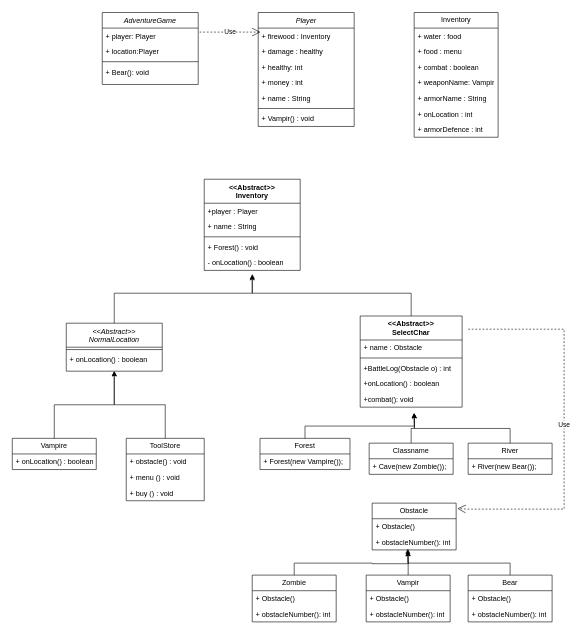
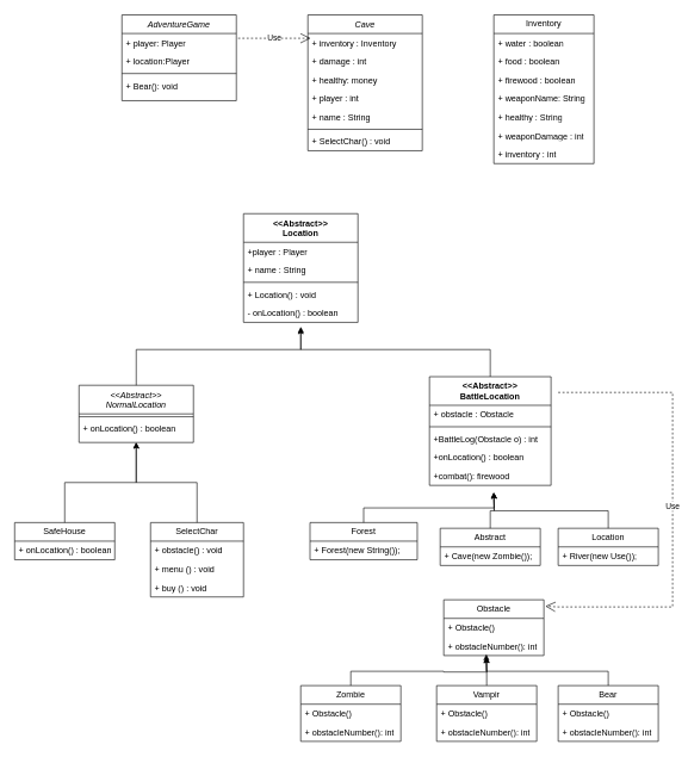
- <mxCell id="7" value="Player" style="swimlane;fontStyle=2;align=center;verticalAlign=top;childLayout=stackLayout;horizontal=1;startSize=26;horizontalStack=0;resizeParent=1;resizeLast=0;collapsible=1;marginBottom=0;rounded=0;shadow=0;strokeWidth=1;" vertex="1" parent="1"><mxGeometry x="430" y="20" width="160" height="190" as="geometry"><mxRectangle x="230" y="140" width="160" height="26" as="alternateBounds" /></mxGeometry></mxCell>
+ <mxCell id="7" value="Cave" style="swimlane;fontStyle=2;align=center;verticalAlign=top;childLayout=stackLayout;horizontal=1;startSize=26;horizontalStack=0;resizeParent=1;resizeLast=0;collapsible=1;marginBottom=0;rounded=0;shadow=0;strokeWidth=1;" vertex="1" parent="1"><mxGeometry x="430" y="20" width="160" height="190" as="geometry"><mxRectangle x="230" y="140" width="160" height="26" as="alternateBounds" /></mxGeometry></mxCell>
- <mxCell id="8" value="+ firewood : Inventory" style="text;align=left;verticalAlign=top;spacingLeft=4;spacingRight=4;overflow=hidden;rotatable=0;points=[[0,0.5],[1,0.5]];portConstraint=eastwest;rounded=0;shadow=0;html=0;" vertex="1" parent="7"><mxGeometry y="26" width="160" height="26" as="geometry" /></mxCell>
+ <mxCell id="8" value="+ inventory : Inventory" style="text;align=left;verticalAlign=top;spacingLeft=4;spacingRight=4;overflow=hidden;rotatable=0;points=[[0,0.5],[1,0.5]];portConstraint=eastwest;rounded=0;shadow=0;html=0;" vertex="1" parent="7"><mxGeometry y="26" width="160" height="26" as="geometry" /></mxCell>
- <mxCell id="16" value="+ water : food" style="text;strokeColor=none;fillColor=none;align=left;verticalAlign=top;spacingLeft=4;spacingRight=4;overflow=hidden;rotatable=0;points=[[0,0.5],[1,0.5]];portConstraint=eastwest;whiteSpace=wrap;html=1;" vertex="1" parent="15"><mxGeometry y="26" width="140" height="26" as="geometry" /></mxCell>
+ <mxCell id="16" value="+ water : boolean" style="text;strokeColor=none;fillColor=none;align=left;verticalAlign=top;spacingLeft=4;spacingRight=4;overflow=hidden;rotatable=0;points=[[0,0.5],[1,0.5]];portConstraint=eastwest;whiteSpace=wrap;html=1;" vertex="1" parent="15"><mxGeometry y="26" width="140" height="26" as="geometry" /></mxCell>
- <mxCell id="9" value="+ damage : healthy" style="text;align=left;verticalAlign=top;spacingLeft=4;spacingRight=4;overflow=hidden;rotatable=0;points=[[0,0.5],[1,0.5]];portConstraint=eastwest;rounded=0;shadow=0;html=0;" vertex="1" parent="7"><mxGeometry y="52" width="160" height="26" as="geometry" /></mxCell>
+ <mxCell id="9" value="+ damage : int" style="text;align=left;verticalAlign=top;spacingLeft=4;spacingRight=4;overflow=hidden;rotatable=0;points=[[0,0.5],[1,0.5]];portConstraint=eastwest;rounded=0;shadow=0;html=0;" vertex="1" parent="7"><mxGeometry y="52" width="160" height="26" as="geometry" /></mxCell>
- <mxCell id="17" value="+ food : menu&lt;span style=&quot;white-space: pre;&quot;&gt;&#09;&lt;/span&gt;" style="text;strokeColor=none;fillColor=none;align=left;verticalAlign=top;spacingLeft=4;spacingRight=4;overflow=hidden;rotatable=0;points=[[0,0.5],[1,0.5]];portConstraint=eastwest;whiteSpace=wrap;html=1;" vertex="1" parent="15"><mxGeometry y="52" width="140" height="26" as="geometry" /></mxCell>
+ <mxCell id="17" value="+ food : boolean&lt;span style=&quot;white-space: pre;&quot;&gt;&#09;&lt;/span&gt;" style="text;strokeColor=none;fillColor=none;align=left;verticalAlign=top;spacingLeft=4;spacingRight=4;overflow=hidden;rotatable=0;points=[[0,0.5],[1,0.5]];portConstraint=eastwest;whiteSpace=wrap;html=1;" vertex="1" parent="15"><mxGeometry y="52" width="140" height="26" as="geometry" /></mxCell>
- <mxCell id="10" value="+ healthy: int&#10;" style="text;align=left;verticalAlign=top;spacingLeft=4;spacingRight=4;overflow=hidden;rotatable=0;points=[[0,0.5],[1,0.5]];portConstraint=eastwest;rounded=0;shadow=0;html=0;" vertex="1" parent="7"><mxGeometry y="78" width="160" height="26" as="geometry" /></mxCell>
+ <mxCell id="10" value="+ healthy: money&#10;" style="text;align=left;verticalAlign=top;spacingLeft=4;spacingRight=4;overflow=hidden;rotatable=0;points=[[0,0.5],[1,0.5]];portConstraint=eastwest;rounded=0;shadow=0;html=0;" vertex="1" parent="7"><mxGeometry y="78" width="160" height="26" as="geometry" /></mxCell>
- <mxCell id="18" value="+ combat : boolean" style="text;strokeColor=none;fillColor=none;align=left;verticalAlign=top;spacingLeft=4;spacingRight=4;overflow=hidden;rotatable=0;points=[[0,0.5],[1,0.5]];portConstraint=eastwest;whiteSpace=wrap;html=1;" vertex="1" parent="15"><mxGeometry y="78" width="140" height="26" as="geometry" /></mxCell>
+ <mxCell id="18" value="+ firewood : boolean" style="text;strokeColor=none;fillColor=none;align=left;verticalAlign=top;spacingLeft=4;spacingRight=4;overflow=hidden;rotatable=0;points=[[0,0.5],[1,0.5]];portConstraint=eastwest;whiteSpace=wrap;html=1;" vertex="1" parent="15"><mxGeometry y="78" width="140" height="26" as="geometry" /></mxCell>
- <mxCell id="11" value="+ money : int" style="text;align=left;verticalAlign=top;spacingLeft=4;spacingRight=4;overflow=hidden;rotatable=0;points=[[0,0.5],[1,0.5]];portConstraint=eastwest;rounded=0;shadow=0;html=0;" vertex="1" parent="7"><mxGeometry y="104" width="160" height="26" as="geometry" /></mxCell>
+ <mxCell id="11" value="+ player : int" style="text;align=left;verticalAlign=top;spacingLeft=4;spacingRight=4;overflow=hidden;rotatable=0;points=[[0,0.5],[1,0.5]];portConstraint=eastwest;rounded=0;shadow=0;html=0;" vertex="1" parent="7"><mxGeometry y="104" width="160" height="26" as="geometry" /></mxCell>
- <mxCell id="19" value="+ weaponName: Vampir" style="text;strokeColor=none;fillColor=none;align=left;verticalAlign=top;spacingLeft=4;spacingRight=4;overflow=hidden;rotatable=0;points=[[0,0.5],[1,0.5]];portConstraint=eastwest;whiteSpace=wrap;html=1;" vertex="1" parent="15"><mxGeometry y="104" width="140" height="26" as="geometry" /></mxCell>
+ <mxCell id="19" value="+ weaponName: String" style="text;strokeColor=none;fillColor=none;align=left;verticalAlign=top;spacingLeft=4;spacingRight=4;overflow=hidden;rotatable=0;points=[[0,0.5],[1,0.5]];portConstraint=eastwest;whiteSpace=wrap;html=1;" vertex="1" parent="15"><mxGeometry y="104" width="140" height="26" as="geometry" /></mxCell>
- <mxCell id="20" value="+ armorName : String" style="text;strokeColor=none;fillColor=none;align=left;verticalAlign=top;spacingLeft=4;spacingRight=4;overflow=hidden;rotatable=0;points=[[0,0.5],[1,0.5]];portConstraint=eastwest;whiteSpace=wrap;html=1;" vertex="1" parent="15"><mxGeometry y="130" width="140" height="26" as="geometry" /></mxCell>
+ <mxCell id="20" value="+ healthy : String" style="text;strokeColor=none;fillColor=none;align=left;verticalAlign=top;spacingLeft=4;spacingRight=4;overflow=hidden;rotatable=0;points=[[0,0.5],[1,0.5]];portConstraint=eastwest;whiteSpace=wrap;html=1;" vertex="1" parent="15"><mxGeometry y="130" width="140" height="26" as="geometry" /></mxCell>
- <mxCell id="21" value="+ onLocation : int" style="text;strokeColor=none;fillColor=none;align=left;verticalAlign=top;spacingLeft=4;spacingRight=4;overflow=hidden;rotatable=0;points=[[0,0.5],[1,0.5]];portConstraint=eastwest;whiteSpace=wrap;html=1;" vertex="1" parent="15"><mxGeometry y="156" width="140" height="26" as="geometry" /></mxCell>
+ <mxCell id="21" value="+ weaponDamage : int" style="text;strokeColor=none;fillColor=none;align=left;verticalAlign=top;spacingLeft=4;spacingRight=4;overflow=hidden;rotatable=0;points=[[0,0.5],[1,0.5]];portConstraint=eastwest;whiteSpace=wrap;html=1;" vertex="1" parent="15"><mxGeometry y="156" width="140" height="26" as="geometry" /></mxCell>
- <mxCell id="14" value="+ Vampir() : void" style="text;align=left;verticalAlign=top;spacingLeft=4;spacingRight=4;overflow=hidden;rotatable=0;points=[[0,0.5],[1,0.5]];portConstraint=eastwest;" vertex="1" parent="7"><mxGeometry y="164" width="160" height="26" as="geometry" /></mxCell>
+ <mxCell id="14" value="+ SelectChar() : void" style="text;align=left;verticalAlign=top;spacingLeft=4;spacingRight=4;overflow=hidden;rotatable=0;points=[[0,0.5],[1,0.5]];portConstraint=eastwest;" vertex="1" parent="7"><mxGeometry y="164" width="160" height="26" as="geometry" /></mxCell>
- <mxCell id="22" value="+ armorDefence : int" style="text;strokeColor=none;fillColor=none;align=left;verticalAlign=top;spacingLeft=4;spacingRight=4;overflow=hidden;rotatable=0;points=[[0,0.5],[1,0.5]];portConstraint=eastwest;whiteSpace=wrap;html=1;" vertex="1" parent="15"><mxGeometry y="182" width="140" height="26" as="geometry" /></mxCell>
+ <mxCell id="22" value="+ inventory : int" style="text;strokeColor=none;fillColor=none;align=left;verticalAlign=top;spacingLeft=4;spacingRight=4;overflow=hidden;rotatable=0;points=[[0,0.5],[1,0.5]];portConstraint=eastwest;whiteSpace=wrap;html=1;" vertex="1" parent="15"><mxGeometry y="182" width="140" height="26" as="geometry" /></mxCell>
- <mxCell id="23" value="&amp;lt;&amp;lt;Abstract&amp;gt;&amp;gt;&lt;br&gt;Inventory" style="swimlane;fontStyle=1;align=center;verticalAlign=top;childLayout=stackLayout;horizontal=1;startSize=40;horizontalStack=0;resizeParent=1;resizeParentMax=0;resizeLast=0;collapsible=1;marginBottom=0;whiteSpace=wrap;html=1;" vertex="1" parent="1"><mxGeometry x="340" y="298" width="160" height="152" as="geometry" /></mxCell>
+ <mxCell id="23" value="&amp;lt;&amp;lt;Abstract&amp;gt;&amp;gt;&lt;br&gt;Location" style="swimlane;fontStyle=1;align=center;verticalAlign=top;childLayout=stackLayout;horizontal=1;startSize=40;horizontalStack=0;resizeParent=1;resizeParentMax=0;resizeLast=0;collapsible=1;marginBottom=0;whiteSpace=wrap;html=1;" vertex="1" parent="1"><mxGeometry x="340" y="298" width="160" height="152" as="geometry" /></mxCell>
- <mxCell id="27" value="+ Forest() : void" style="text;strokeColor=none;fillColor=none;align=left;verticalAlign=top;spacingLeft=4;spacingRight=4;overflow=hidden;rotatable=0;points=[[0,0.5],[1,0.5]];portConstraint=eastwest;whiteSpace=wrap;html=1;" vertex="1" parent="23"><mxGeometry y="100" width="160" height="26" as="geometry" /></mxCell>
+ <mxCell id="27" value="+ Location() : void" style="text;strokeColor=none;fillColor=none;align=left;verticalAlign=top;spacingLeft=4;spacingRight=4;overflow=hidden;rotatable=0;points=[[0,0.5],[1,0.5]];portConstraint=eastwest;whiteSpace=wrap;html=1;" vertex="1" parent="23"><mxGeometry y="100" width="160" height="26" as="geometry" /></mxCell>
- <mxCell id="41" value="&amp;lt;&amp;lt;Abstract&amp;gt;&amp;gt;&lt;br&gt;SelectChar" style="swimlane;fontStyle=1;align=center;verticalAlign=top;childLayout=stackLayout;horizontal=1;startSize=40;horizontalStack=0;resizeParent=1;resizeParentMax=0;resizeLast=0;collapsible=1;marginBottom=0;whiteSpace=wrap;html=1;" vertex="1" parent="1"><mxGeometry x="600" y="526" width="170" height="152" as="geometry" /></mxCell>
+ <mxCell id="41" value="&amp;lt;&amp;lt;Abstract&amp;gt;&amp;gt;&lt;br&gt;BattleLocation" style="swimlane;fontStyle=1;align=center;verticalAlign=top;childLayout=stackLayout;horizontal=1;startSize=40;horizontalStack=0;resizeParent=1;resizeParentMax=0;resizeLast=0;collapsible=1;marginBottom=0;whiteSpace=wrap;html=1;" vertex="1" parent="1"><mxGeometry x="600" y="526" width="170" height="152" as="geometry" /></mxCell>
- <mxCell id="42" value="+ name : Obstacle" style="text;strokeColor=none;fillColor=none;align=left;verticalAlign=top;spacingLeft=4;spacingRight=4;overflow=hidden;rotatable=0;points=[[0,0.5],[1,0.5]];portConstraint=eastwest;whiteSpace=wrap;html=1;" vertex="1" parent="41"><mxGeometry y="40" width="170" height="26" as="geometry" /></mxCell>
+ <mxCell id="42" value="+ obstacle : Obstacle" style="text;strokeColor=none;fillColor=none;align=left;verticalAlign=top;spacingLeft=4;spacingRight=4;overflow=hidden;rotatable=0;points=[[0,0.5],[1,0.5]];portConstraint=eastwest;whiteSpace=wrap;html=1;" vertex="1" parent="41"><mxGeometry y="40" width="170" height="26" as="geometry" /></mxCell>
- <mxCell id="46" value="+combat(): void" style="text;strokeColor=none;fillColor=none;align=left;verticalAlign=top;spacingLeft=4;spacingRight=4;overflow=hidden;rotatable=0;points=[[0,0.5],[1,0.5]];portConstraint=eastwest;whiteSpace=wrap;html=1;" vertex="1" parent="41"><mxGeometry y="126" width="170" height="26" as="geometry" /></mxCell>
+ <mxCell id="46" value="+combat(): firewood" style="text;strokeColor=none;fillColor=none;align=left;verticalAlign=top;spacingLeft=4;spacingRight=4;overflow=hidden;rotatable=0;points=[[0,0.5],[1,0.5]];portConstraint=eastwest;whiteSpace=wrap;html=1;" vertex="1" parent="41"><mxGeometry y="126" width="170" height="26" as="geometry" /></mxCell>
- <mxCell id="38" value="Vampire" style="swimlane;fontStyle=0;childLayout=stackLayout;horizontal=1;startSize=26;fillColor=none;horizontalStack=0;resizeParent=1;resizeParentMax=0;resizeLast=0;collapsible=1;marginBottom=0;whiteSpace=wrap;html=1;" vertex="1" parent="1"><mxGeometry y="730" width="140" height="52" as="geometry" x="20" /></mxCell>
+ <mxCell id="38" value="SafeHouse" style="swimlane;fontStyle=0;childLayout=stackLayout;horizontal=1;startSize=26;fillColor=none;horizontalStack=0;resizeParent=1;resizeParentMax=0;resizeLast=0;collapsible=1;marginBottom=0;whiteSpace=wrap;html=1;" vertex="1" parent="1"><mxGeometry y="730" width="140" height="52" as="geometry" x="20" /></mxCell>
- <mxCell id="33" value="ToolStore" style="swimlane;fontStyle=0;childLayout=stackLayout;horizontal=1;startSize=26;fillColor=none;horizontalStack=0;resizeParent=1;resizeParentMax=0;resizeLast=0;collapsible=1;marginBottom=0;whiteSpace=wrap;html=1;" vertex="1" parent="1"><mxGeometry x="210" y="730" width="130" height="104" as="geometry" /></mxCell>
+ <mxCell id="33" value="SelectChar" style="swimlane;fontStyle=0;childLayout=stackLayout;horizontal=1;startSize=26;fillColor=none;horizontalStack=0;resizeParent=1;resizeParentMax=0;resizeLast=0;collapsible=1;marginBottom=0;whiteSpace=wrap;html=1;" vertex="1" parent="1"><mxGeometry x="210" y="730" width="130" height="104" as="geometry" /></mxCell>
- <mxCell id="51" value="Classname" style="swimlane;fontStyle=0;childLayout=stackLayout;horizontal=1;startSize=26;fillColor=none;horizontalStack=0;resizeParent=1;resizeParentMax=0;resizeLast=0;collapsible=1;marginBottom=0;whiteSpace=wrap;html=1;" vertex="1" parent="1"><mxGeometry x="615" y="738" width="140" height="52" as="geometry" /></mxCell>
+ <mxCell id="51" value="Abstract" style="swimlane;fontStyle=0;childLayout=stackLayout;horizontal=1;startSize=26;fillColor=none;horizontalStack=0;resizeParent=1;resizeParentMax=0;resizeLast=0;collapsible=1;marginBottom=0;whiteSpace=wrap;html=1;" vertex="1" parent="1"><mxGeometry x="615" y="738" width="140" height="52" as="geometry" /></mxCell>
- <mxCell id="54" value="River" style="swimlane;fontStyle=0;childLayout=stackLayout;horizontal=1;startSize=26;fillColor=none;horizontalStack=0;resizeParent=1;resizeParentMax=0;resizeLast=0;collapsible=1;marginBottom=0;whiteSpace=wrap;html=1;" vertex="1" parent="1"><mxGeometry x="780" y="738" width="140" height="52" as="geometry" /></mxCell>
+ <mxCell id="54" value="Location" style="swimlane;fontStyle=0;childLayout=stackLayout;horizontal=1;startSize=26;fillColor=none;horizontalStack=0;resizeParent=1;resizeParentMax=0;resizeLast=0;collapsible=1;marginBottom=0;whiteSpace=wrap;html=1;" vertex="1" parent="1"><mxGeometry x="780" y="738" width="140" height="52" as="geometry" /></mxCell>
- <mxCell id="49" value="+ Forest(new Vampire());" style="text;strokeColor=none;fillColor=none;align=left;verticalAlign=top;spacingLeft=4;spacingRight=4;overflow=hidden;rotatable=0;points=[[0,0.5],[1,0.5]];portConstraint=eastwest;whiteSpace=wrap;html=1;" vertex="1" parent="48"><mxGeometry y="26" width="150" height="26" as="geometry" /></mxCell>
+ <mxCell id="49" value="+ Forest(new String());" style="text;strokeColor=none;fillColor=none;align=left;verticalAlign=top;spacingLeft=4;spacingRight=4;overflow=hidden;rotatable=0;points=[[0,0.5],[1,0.5]];portConstraint=eastwest;whiteSpace=wrap;html=1;" vertex="1" parent="48"><mxGeometry y="26" width="150" height="26" as="geometry" /></mxCell>
- <mxCell id="55" value="+ River(new Bear());" style="text;strokeColor=none;fillColor=none;align=left;verticalAlign=top;spacingLeft=4;spacingRight=4;overflow=hidden;rotatable=0;points=[[0,0.5],[1,0.5]];portConstraint=eastwest;whiteSpace=wrap;html=1;" vertex="1" parent="54"><mxGeometry y="26" width="140" height="26" as="geometry" /></mxCell>
+ <mxCell id="55" value="+ River(new Use());" style="text;strokeColor=none;fillColor=none;align=left;verticalAlign=top;spacingLeft=4;spacingRight=4;overflow=hidden;rotatable=0;points=[[0,0.5],[1,0.5]];portConstraint=eastwest;whiteSpace=wrap;html=1;" vertex="1" parent="54"><mxGeometry y="26" width="140" height="26" as="geometry" /></mxCell>
